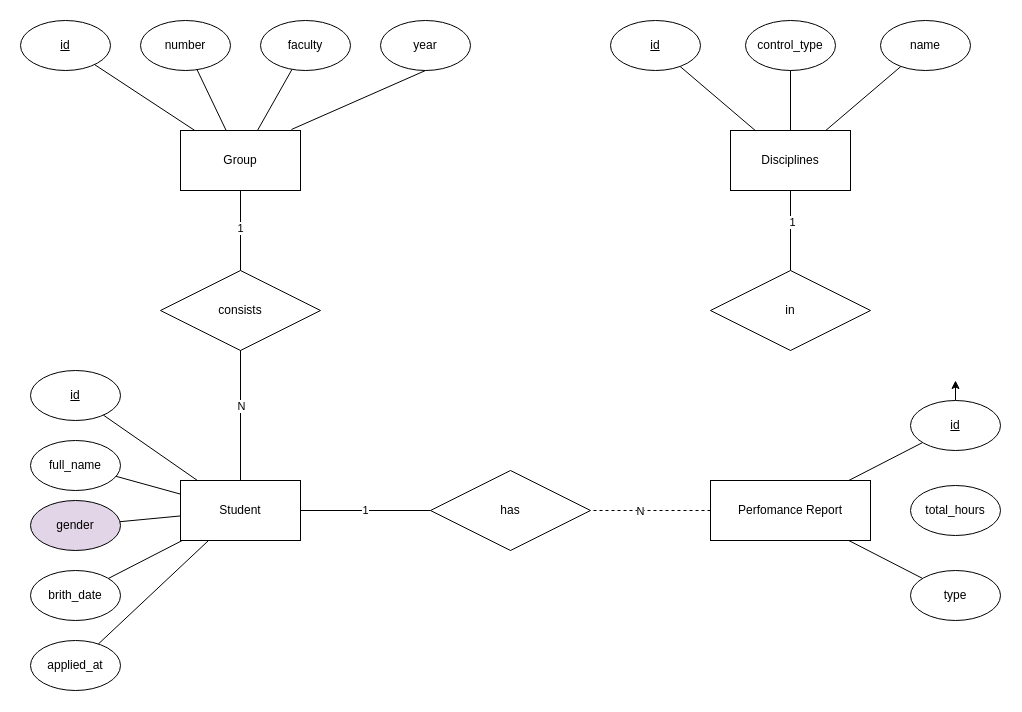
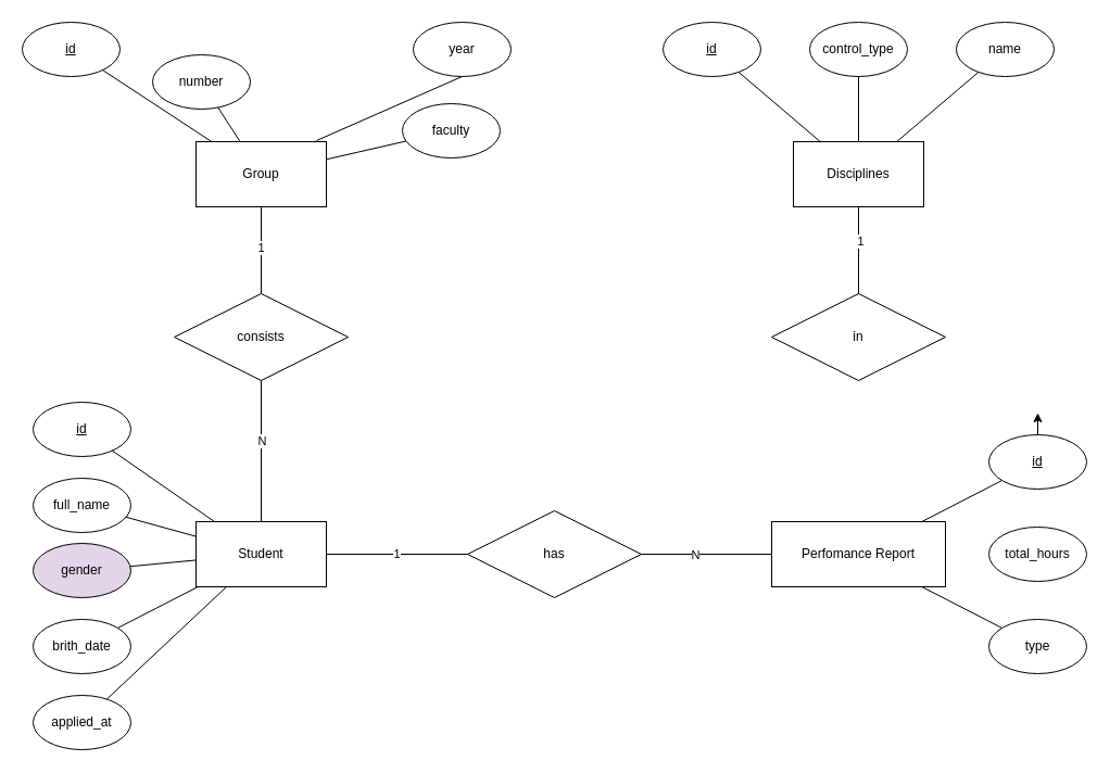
- <mxCell id="43" value="number" style="ellipse;whiteSpace=wrap;html=1;" vertex="1" parent="1"><mxGeometry x="140" y="20" width="90" height="50" as="geometry" /></mxCell>
+ <mxCell id="43" value="number" style="ellipse;whiteSpace=wrap;html=1;" vertex="1" parent="1"><mxGeometry x="140" y="50" width="90" height="50" as="geometry" /></mxCell>
- <mxCell id="45" value="faculty" style="ellipse;whiteSpace=wrap;html=1;" vertex="1" parent="1"><mxGeometry x="260" y="20" width="90" height="50" as="geometry" /></mxCell>
+ <mxCell id="45" value="faculty" style="ellipse;whiteSpace=wrap;html=1;" vertex="1" parent="1"><mxGeometry x="370" y="95" width="90" height="50" as="geometry" /></mxCell>
- <mxCell id="29" value="" style="endArrow=none;html=1;rounded=0;dashed=1;" edge="1" parent="1" source="4" target="28"><mxGeometry width="50" height="50" relative="1" as="geometry"><mxPoint x="400" y="200" as="sourcePoint" /><mxPoint x="450" y="150" as="targetPoint" /></mxGeometry></mxCell>
+ <mxCell id="29" value="" style="endArrow=none;html=1;rounded=0;" edge="1" parent="1" source="4" target="28"><mxGeometry width="50" height="50" relative="1" as="geometry"><mxPoint x="400" y="200" as="sourcePoint" /><mxPoint x="450" y="150" as="targetPoint" /></mxGeometry></mxCell>
